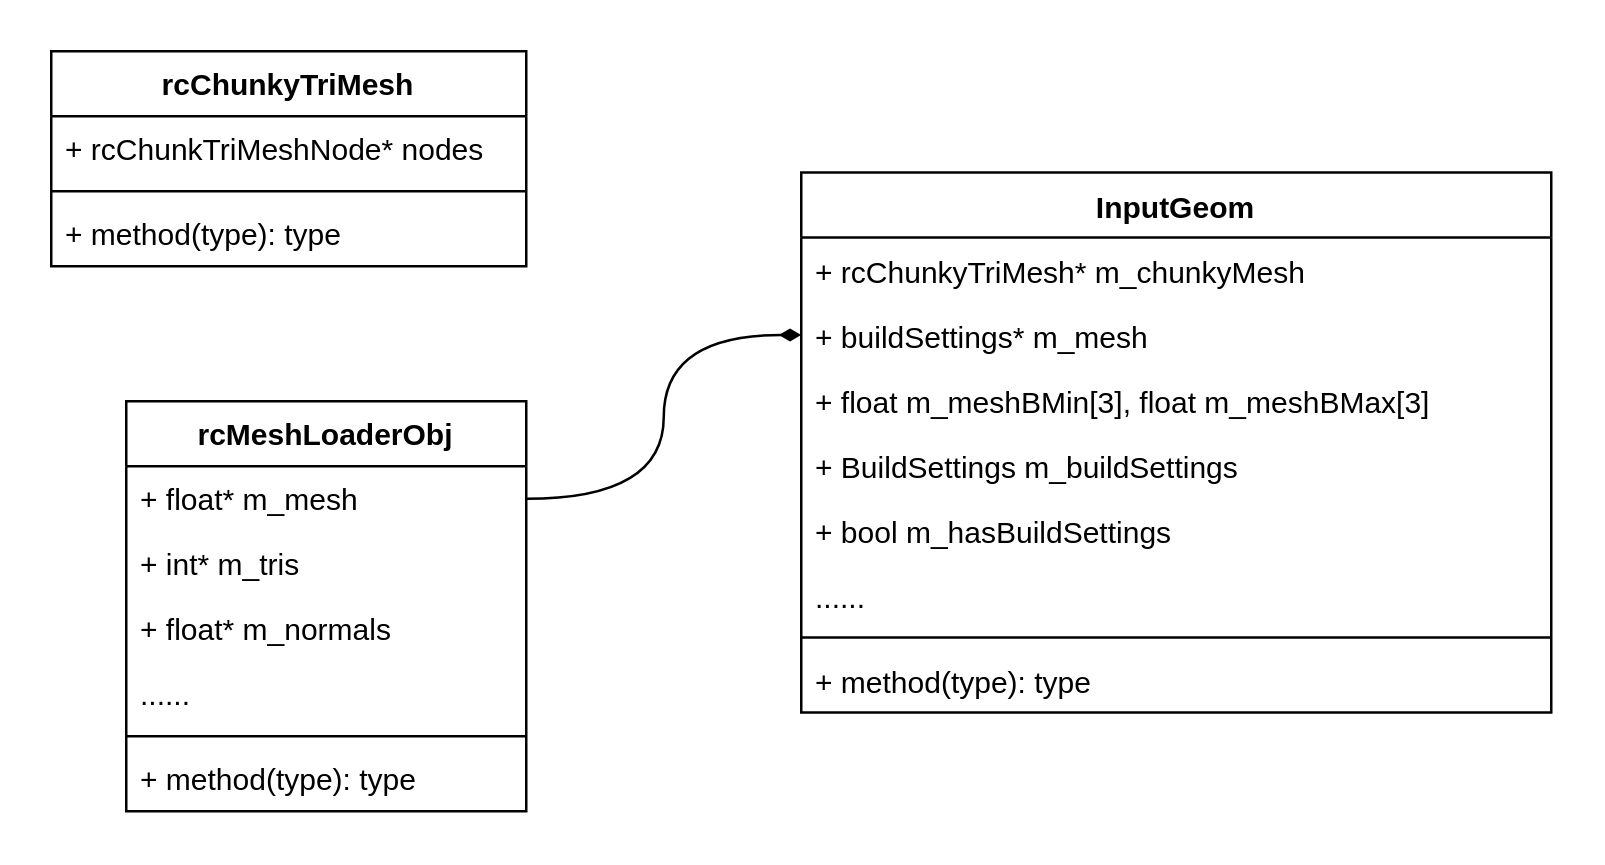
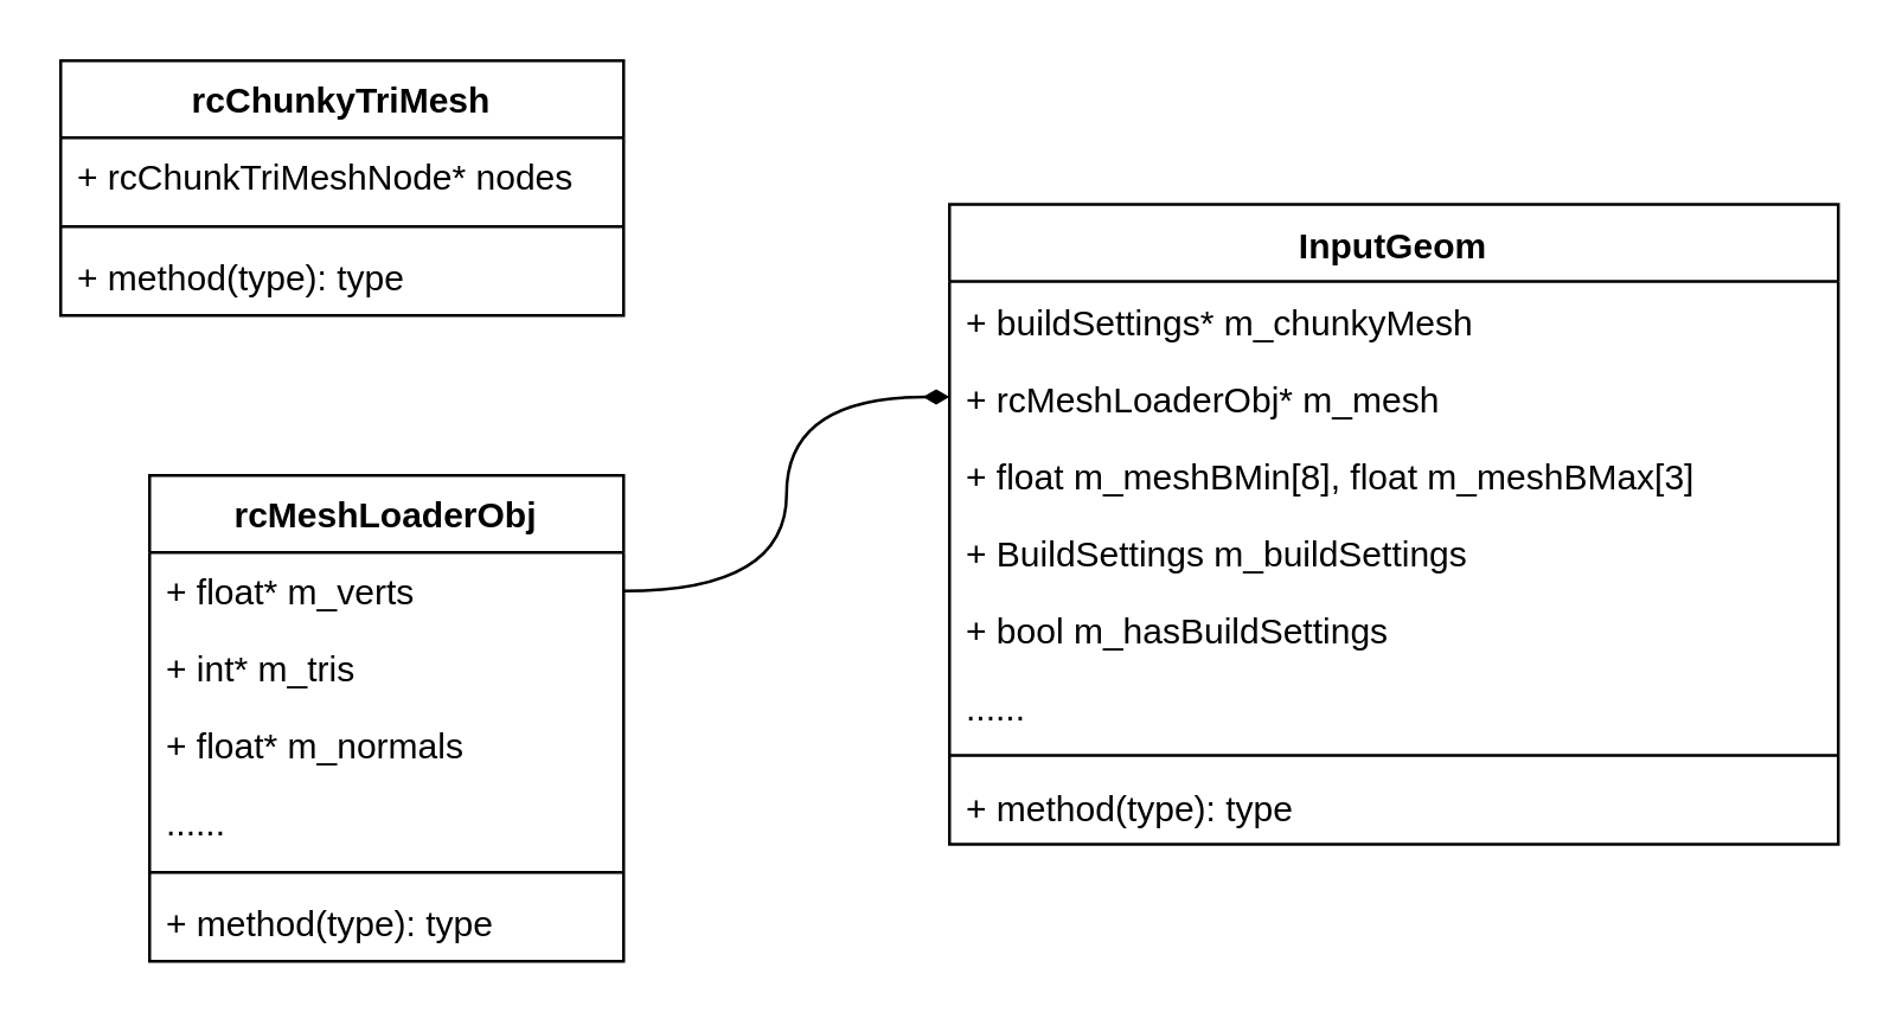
- <mxCell id="3" value="+ rcChunkyTriMesh* m_chunkyMesh" style="text;strokeColor=none;fillColor=none;align=left;verticalAlign=top;spacingLeft=4;spacingRight=4;overflow=hidden;rotatable=0;points=[[0,0.5],[1,0.5]];portConstraint=eastwest;whiteSpace=wrap;html=1;" vertex="1" parent="2"><mxGeometry y="26" width="300" height="26" as="geometry" /></mxCell>
+ <mxCell id="3" value="+ buildSettings* m_chunkyMesh" style="text;strokeColor=none;fillColor=none;align=left;verticalAlign=top;spacingLeft=4;spacingRight=4;overflow=hidden;rotatable=0;points=[[0,0.5],[1,0.5]];portConstraint=eastwest;whiteSpace=wrap;html=1;" vertex="1" parent="2"><mxGeometry y="26" width="300" height="26" as="geometry" /></mxCell>
- <mxCell id="4" value="+ buildSettings* m_mesh" style="text;strokeColor=none;fillColor=none;align=left;verticalAlign=top;spacingLeft=4;spacingRight=4;overflow=hidden;rotatable=0;points=[[0,0.5],[1,0.5]];portConstraint=eastwest;whiteSpace=wrap;html=1;" vertex="1" parent="2"><mxGeometry y="52" width="300" height="26" as="geometry" /></mxCell>
+ <mxCell id="4" value="+ rcMeshLoaderObj* m_mesh" style="text;strokeColor=none;fillColor=none;align=left;verticalAlign=top;spacingLeft=4;spacingRight=4;overflow=hidden;rotatable=0;points=[[0,0.5],[1,0.5]];portConstraint=eastwest;whiteSpace=wrap;html=1;" vertex="1" parent="2"><mxGeometry y="52" width="300" height="26" as="geometry" /></mxCell>
- <mxCell id="5" value="+ float m_meshBMin[3], float m_meshBMax[3]" style="text;strokeColor=none;fillColor=none;align=left;verticalAlign=top;spacingLeft=4;spacingRight=4;overflow=hidden;rotatable=0;points=[[0,0.5],[1,0.5]];portConstraint=eastwest;whiteSpace=wrap;html=1;" vertex="1" parent="2"><mxGeometry y="78" width="300" height="26" as="geometry" /></mxCell>
+ <mxCell id="5" value="+ float m_meshBMin[8], float m_meshBMax[3]" style="text;strokeColor=none;fillColor=none;align=left;verticalAlign=top;spacingLeft=4;spacingRight=4;overflow=hidden;rotatable=0;points=[[0,0.5],[1,0.5]];portConstraint=eastwest;whiteSpace=wrap;html=1;" vertex="1" parent="2"><mxGeometry y="78" width="300" height="26" as="geometry" /></mxCell>
- <mxCell id="12" value="+ float* m_mesh" style="text;strokeColor=none;fillColor=none;align=left;verticalAlign=top;spacingLeft=4;spacingRight=4;overflow=hidden;rotatable=0;points=[[0,0.5],[1,0.5]];portConstraint=eastwest;whiteSpace=wrap;html=1;" vertex="1" parent="11"><mxGeometry y="26" width="160" height="26" as="geometry" /></mxCell>
+ <mxCell id="12" value="+ float* m_verts" style="text;strokeColor=none;fillColor=none;align=left;verticalAlign=top;spacingLeft=4;spacingRight=4;overflow=hidden;rotatable=0;points=[[0,0.5],[1,0.5]];portConstraint=eastwest;whiteSpace=wrap;html=1;" vertex="1" parent="11"><mxGeometry y="26" width="160" height="26" as="geometry" /></mxCell>
